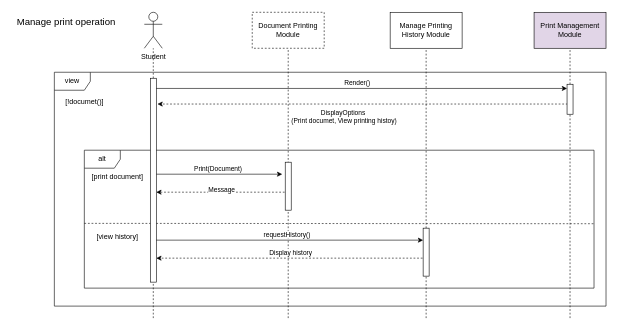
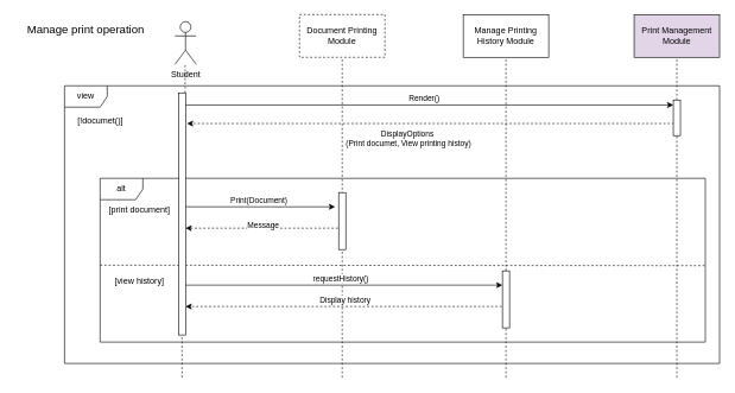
- <mxCell id="3" value="&lt;font style=&quot;font-size: 16px;&quot;&gt;Manage print operation&lt;/font&gt;" style="text;html=1;align=center;verticalAlign=middle;whiteSpace=wrap;rounded=0;" parent="1" vertex="1"><mxGeometry x="20" y="20" width="180" height="30" as="geometry" /></mxCell>
+ <mxCell id="3" value="&lt;font style=&quot;font-size: 16px;&quot;&gt;Manage print operation&lt;/font&gt;" style="text;html=1;align=center;verticalAlign=middle;whiteSpace=wrap;rounded=0;" parent="1" vertex="1"><mxGeometry x="30" y="25" width="180" height="30" as="geometry" /></mxCell>
- <mxCell id="2" value="Student" style="shape=umlActor;verticalLabelPosition=bottom;verticalAlign=top;html=1;outlineConnect=0;" parent="1" vertex="1"><mxGeometry x="240" y="20" width="30" height="60" as="geometry" /></mxCell>
+ <mxCell id="2" value="Student" style="shape=umlActor;verticalLabelPosition=bottom;verticalAlign=top;html=1;outlineConnect=0;" parent="1" vertex="1"><mxGeometry x="245" y="30" width="30" height="60" as="geometry" /></mxCell>
